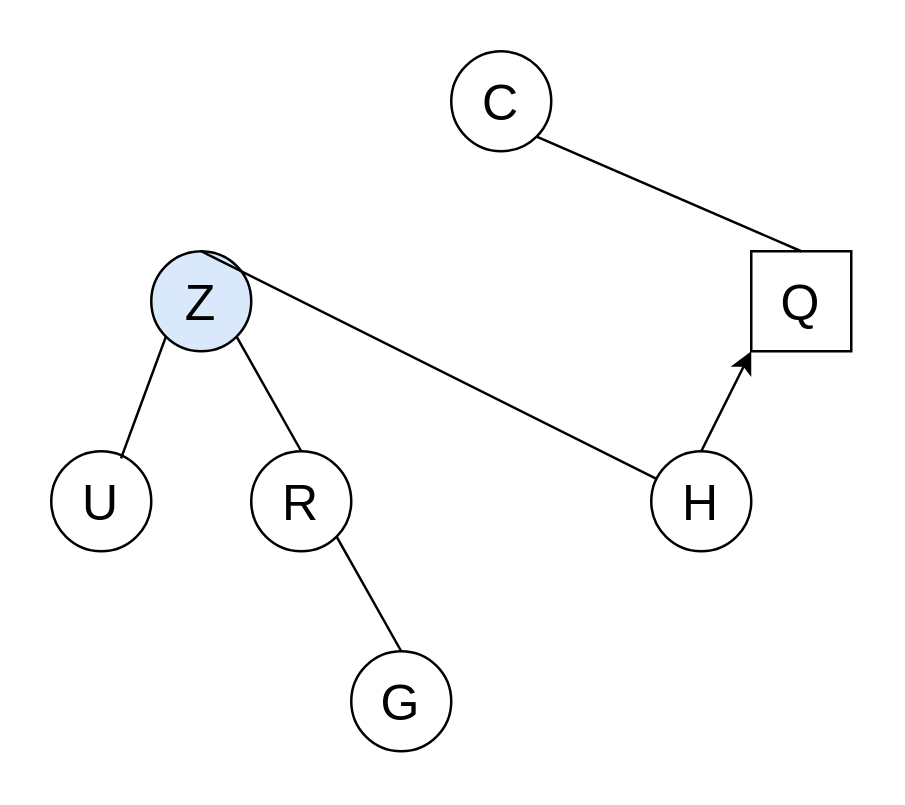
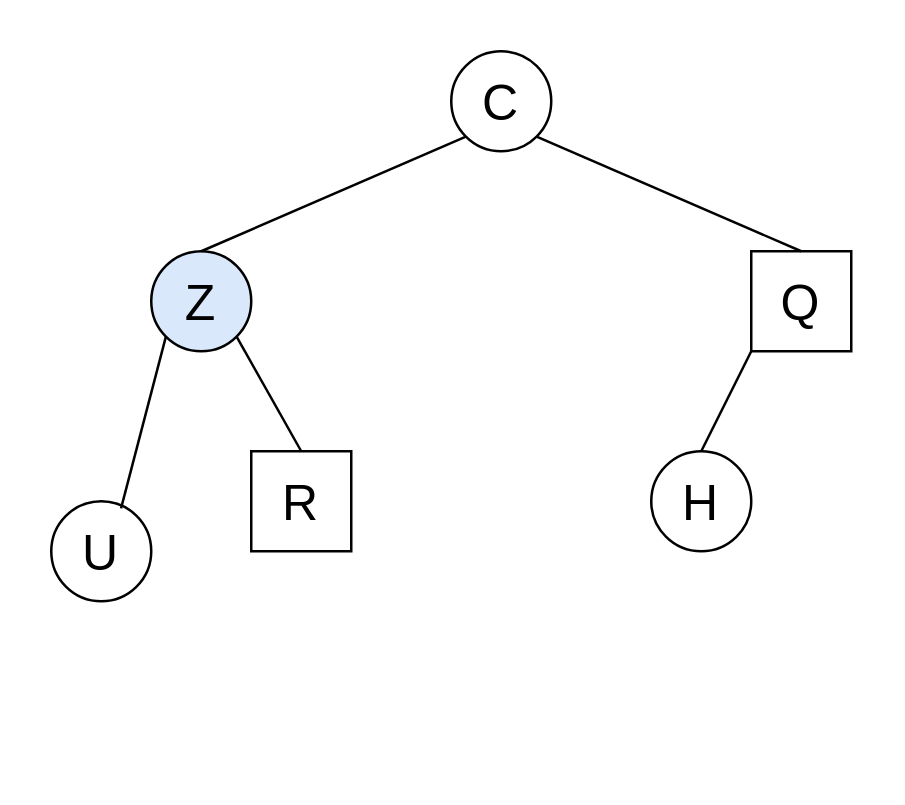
- <mxCell id="8" value="" style="endArrow=none;html=1;rounded=0;fontSize=20;exitX=0.5;exitY=0;exitDx=0;exitDy=0;" edge="1" parent="1" source="3" target="13"><mxGeometry width="50" height="50" relative="1" as="geometry"><mxPoint x="190" y="300" as="sourcePoint" /><mxPoint x="240" y="250" as="targetPoint" /></mxGeometry></mxCell>
+ <mxCell id="8" value="" style="endArrow=none;html=1;rounded=0;fontSize=20;entryX=0;entryY=1;entryDx=0;entryDy=0;exitX=0.5;exitY=0;exitDx=0;exitDy=0;" edge="1" parent="1" source="3" target="2"><mxGeometry width="50" height="50" relative="1" as="geometry"><mxPoint x="190" y="300" as="sourcePoint" /><mxPoint x="240" y="250" as="targetPoint" /></mxGeometry></mxCell>
- <mxCell id="14" value="" style="endArrow=classic;html=1;rounded=0;fontSize=20;entryX=0;entryY=1;entryDx=0;entryDy=0;exitX=0.5;exitY=0;exitDx=0;exitDy=0;" edge="1" parent="1" source="13" target="5"><mxGeometry width="50" height="50" relative="1" as="geometry"><mxPoint x="280" y="192.84" as="sourcePoint" /><mxPoint x="297.938" y="144.142" as="targetPoint" /></mxGeometry></mxCell>
+ <mxCell id="14" value="" style="endArrow=none;html=1;rounded=0;fontSize=20;entryX=0;entryY=1;entryDx=0;entryDy=0;exitX=0.5;exitY=0;exitDx=0;exitDy=0;" edge="1" parent="1" source="13" target="5"><mxGeometry width="50" height="50" relative="1" as="geometry"><mxPoint x="280" y="192.84" as="sourcePoint" /><mxPoint x="297.938" y="144.142" as="targetPoint" /></mxGeometry></mxCell>
- <mxCell id="4" value="&lt;font style=&quot;font-size: 20px;&quot;&gt;U&lt;/font&gt;" style="ellipse;whiteSpace=wrap;html=1;" vertex="1" parent="1"><mxGeometry x="20" y="180" width="40" height="40" as="geometry" /></mxCell>
+ <mxCell id="4" value="&lt;font style=&quot;font-size: 20px;&quot;&gt;U&lt;/font&gt;" style="ellipse;whiteSpace=wrap;html=1;" vertex="1" parent="1"><mxGeometry x="20" y="200" width="40" height="40" as="geometry" /></mxCell>
- <mxCell id="6" value="&lt;font style=&quot;font-size: 20px;&quot;&gt;R&lt;br&gt;&lt;/font&gt;" style="ellipse;whiteSpace=wrap;html=1;" vertex="1" parent="1"><mxGeometry x="100" y="180" width="40" height="40" as="geometry" /></mxCell>
+ <mxCell id="6" value="&lt;font style=&quot;font-size: 20px;&quot;&gt;R&lt;br&gt;&lt;/font&gt;" style="whiteSpace=wrap;html=1;rounded=0;" vertex="1" parent="1"><mxGeometry x="100" y="180" width="40" height="40" as="geometry" /></mxCell>
- <mxCell id="12" value="" style="endArrow=none;html=1;rounded=0;fontSize=20;entryX=1;entryY=1;entryDx=0;entryDy=0;exitX=0.5;exitY=0;exitDx=0;exitDy=0;" edge="1" parent="1" source="7" target="6"><mxGeometry width="50" height="50" relative="1" as="geometry"><mxPoint x="190" y="300" as="sourcePoint" /><mxPoint x="240" y="250" as="targetPoint" /></mxGeometry></mxCell>
- <mxCell id="7" value="&lt;font style=&quot;font-size: 20px;&quot;&gt;G&lt;/font&gt;" style="ellipse;whiteSpace=wrap;html=1;" vertex="1" parent="1"><mxGeometry x="140" y="260" width="40" height="40" as="geometry" /></mxCell>
